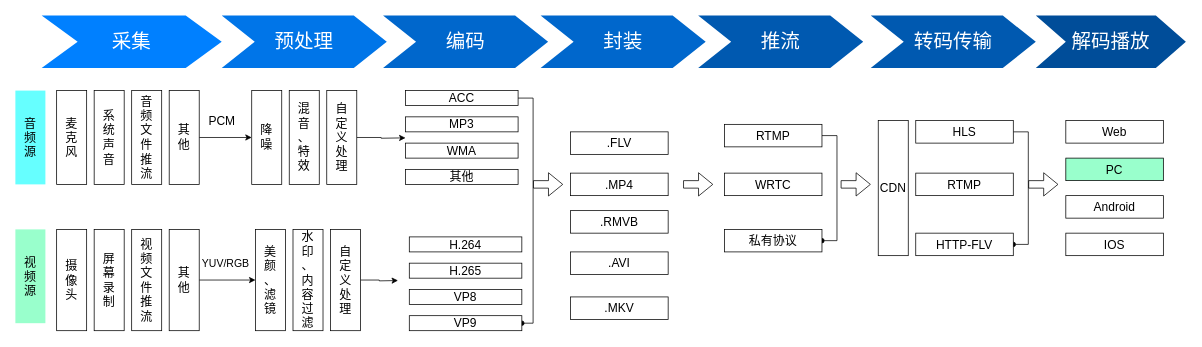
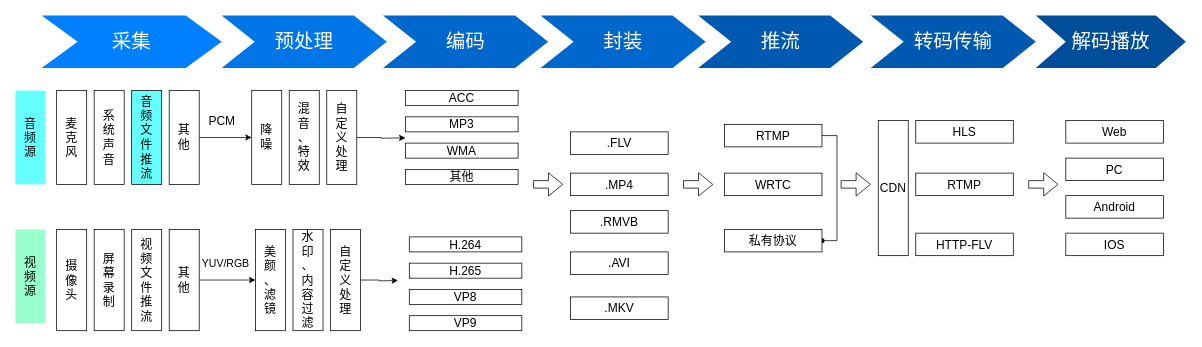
- <mxCell id="14" value="音&lt;br style=&quot;font-size: 16px;&quot;&gt;频&lt;br style=&quot;font-size: 16px;&quot;&gt;文&lt;br style=&quot;font-size: 16px;&quot;&gt;件&lt;br style=&quot;font-size: 16px;&quot;&gt;推&lt;br style=&quot;font-size: 16px;&quot;&gt;流" style="rounded=0;whiteSpace=wrap;html=1;horizontal=1;fontSize=16;" vertex="1" parent="1"><mxGeometry x="175" y="120" width="40" height="125" as="geometry" /></mxCell>
+ <mxCell id="14" value="音&lt;br style=&quot;font-size: 16px;&quot;&gt;频&lt;br style=&quot;font-size: 16px;&quot;&gt;文&lt;br style=&quot;font-size: 16px;&quot;&gt;件&lt;br style=&quot;font-size: 16px;&quot;&gt;推&lt;br style=&quot;font-size: 16px;&quot;&gt;流" style="rounded=0;whiteSpace=wrap;html=1;horizontal=1;fontSize=16;fillColor=#66ffff;" vertex="1" parent="1"><mxGeometry x="175" y="120" width="40" height="125" as="geometry" /></mxCell>
- <mxCell id="60" value="PC" style="rounded=0;whiteSpace=wrap;html=1;strokeColor=#000000;fillColor=#99ffcc;fontColor=#000000;fontSize=16;" vertex="1" parent="1"><mxGeometry x="1420" y="210" width="130" height="30" as="geometry" /></mxCell>
+ <mxCell id="60" value="PC" style="rounded=0;whiteSpace=wrap;html=1;strokeColor=#000000;fillColor=#ffffff;fontColor=#000000;fontSize=16;" vertex="1" parent="1"><mxGeometry x="1420" y="210" width="130" height="30" as="geometry" /></mxCell>
- <mxCell id="53" style="edgeStyle=orthogonalEdgeStyle;rounded=0;orthogonalLoop=1;jettySize=auto;html=1;exitX=1;exitY=0.5;exitDx=0;exitDy=0;entryX=1;entryY=0.5;entryDx=0;entryDy=0;endArrow=oval;endFill=1;fontColor=#000000;fontSize=16;" edge="1" parent="1" source="54" target="56"><mxGeometry relative="1" as="geometry" /></mxCell>
- <mxCell id="30" style="edgeStyle=orthogonalEdgeStyle;rounded=0;orthogonalLoop=1;jettySize=auto;html=1;exitX=1;exitY=0.5;exitDx=0;exitDy=0;entryX=1;entryY=0.5;entryDx=0;entryDy=0;endArrow=oval;endFill=1;fontSize=14;fontColor=#000000;" edge="1" parent="1" source="31" target="38"><mxGeometry relative="1" as="geometry"><Array as="points"><mxPoint x="710" y="130" /><mxPoint x="710" y="430" /></Array></mxGeometry></mxCell>
